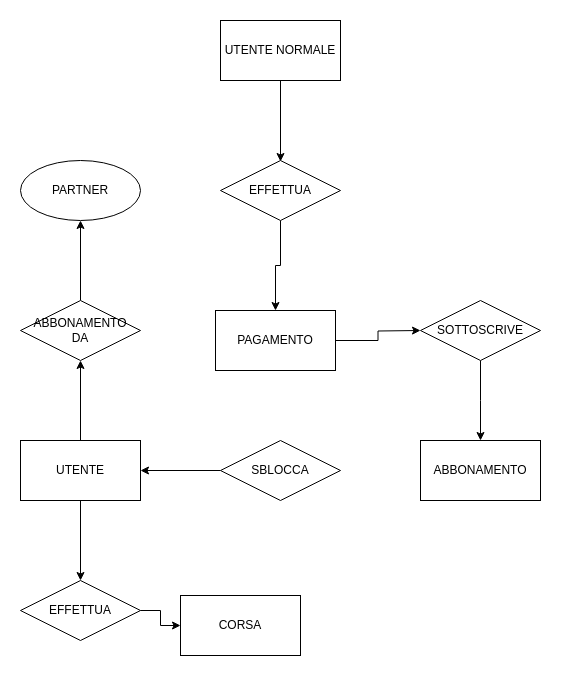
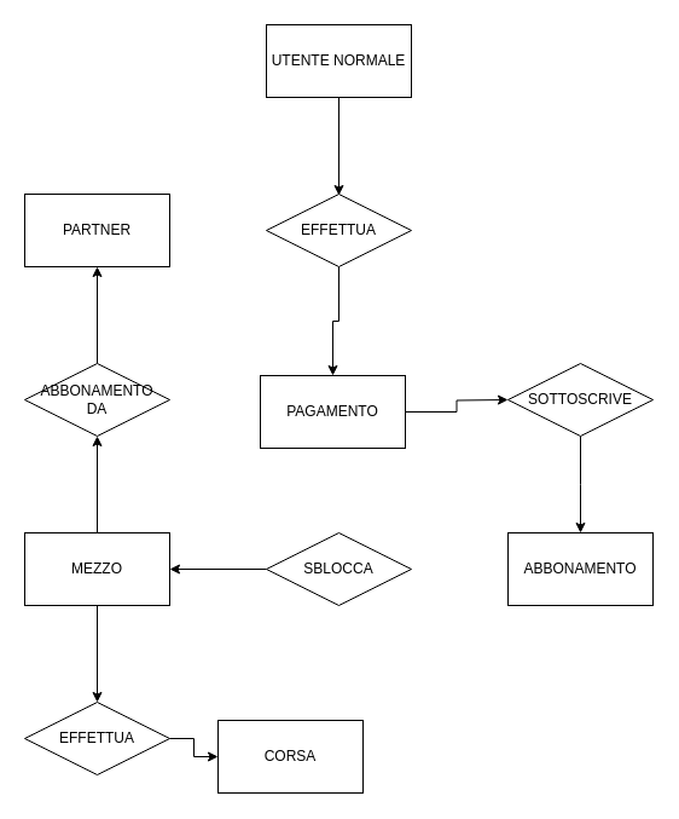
- <mxCell id="21" value="PARTNER" style="ellipse;whiteSpace=wrap;html=1;" vertex="1" parent="1"><mxGeometry x="20" y="160" width="120" height="60" as="geometry" /></mxCell>
+ <mxCell id="21" value="PARTNER" style="rounded=0;whiteSpace=wrap;html=1;" vertex="1" parent="1"><mxGeometry x="20" y="160" width="120" height="60" as="geometry" /></mxCell>
- <mxCell id="15" value="UTENTE" style="rounded=0;whiteSpace=wrap;html=1;" parent="1" vertex="1"><mxGeometry x="20" y="440" width="120" height="60" as="geometry" /></mxCell>
+ <mxCell id="15" value="MEZZO" style="rounded=0;whiteSpace=wrap;html=1;" parent="1" vertex="1"><mxGeometry x="20" y="440" width="120" height="60" as="geometry" /></mxCell>
